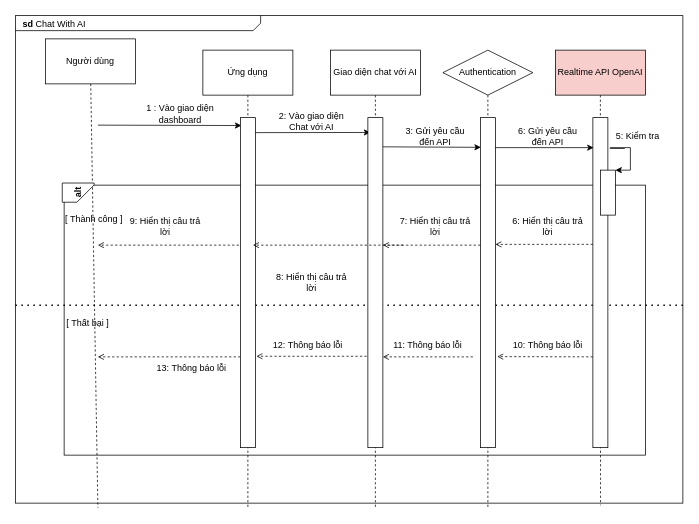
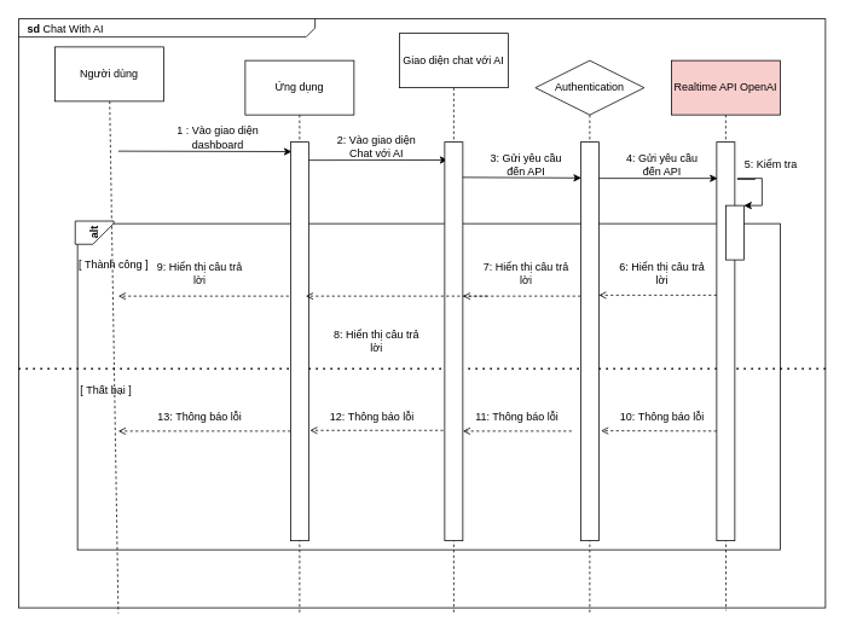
- <mxCell id="18" value="Giao diện chat với AI" style="rounded=0;whiteSpace=wrap;html=1;movable=1;resizable=1;rotatable=1;deletable=1;editable=1;locked=0;connectable=1;" vertex="1" parent="1"><mxGeometry x="440" y="66" width="120" height="60" as="geometry" /></mxCell>
+ <mxCell id="18" value="Giao diện chat với AI" style="rounded=0;whiteSpace=wrap;html=1;movable=1;resizable=1;rotatable=1;deletable=1;editable=1;locked=0;connectable=1;" vertex="1" parent="1"><mxGeometry x="440" y="36" width="120" height="60" as="geometry" /></mxCell>
- <mxCell id="47" value="6: Gửi yêu cầu đến API" style="text;html=1;strokeColor=none;fillColor=none;align=center;verticalAlign=middle;whiteSpace=wrap;rounded=0;movable=1;resizable=1;rotatable=1;deletable=1;editable=1;locked=0;connectable=1;" vertex="1" parent="1"><mxGeometry x="680" y="166" width="100" height="30" as="geometry" /></mxCell>
+ <mxCell id="47" value="4: Gửi yêu cầu đến API" style="text;html=1;strokeColor=none;fillColor=none;align=center;verticalAlign=middle;whiteSpace=wrap;rounded=0;movable=1;resizable=1;rotatable=1;deletable=1;editable=1;locked=0;connectable=1;" vertex="1" parent="1"><mxGeometry x="680" y="166" width="100" height="30" as="geometry" /></mxCell>
- <mxCell id="5" value="13: Thông báo lỗi" style="text;html=1;strokeColor=none;fillColor=none;align=center;verticalAlign=middle;whiteSpace=wrap;rounded=0;movable=1;resizable=1;rotatable=1;deletable=1;editable=1;locked=0;connectable=1;" vertex="1" parent="3"><mxGeometry x="185" y="455" width="100" height="30" as="geometry" /></mxCell>
+ <mxCell id="5" value="13: Thông báo lỗi" style="text;html=1;strokeColor=none;fillColor=none;align=center;verticalAlign=middle;whiteSpace=wrap;rounded=0;movable=1;resizable=1;rotatable=1;deletable=1;editable=1;locked=0;connectable=1;" vertex="1" parent="3"><mxGeometry x="150" y="425" width="100" height="30" as="geometry" /></mxCell>
